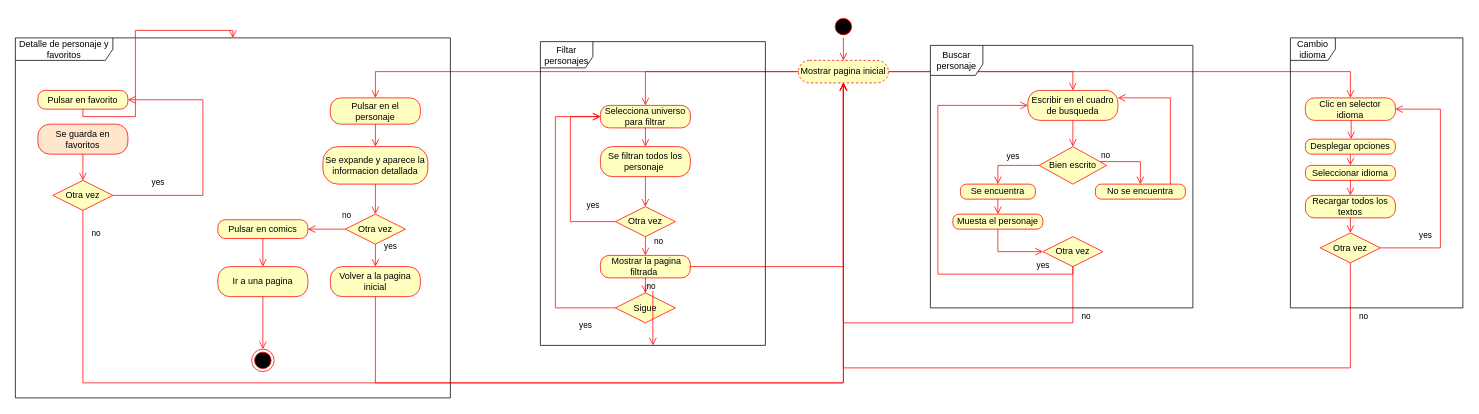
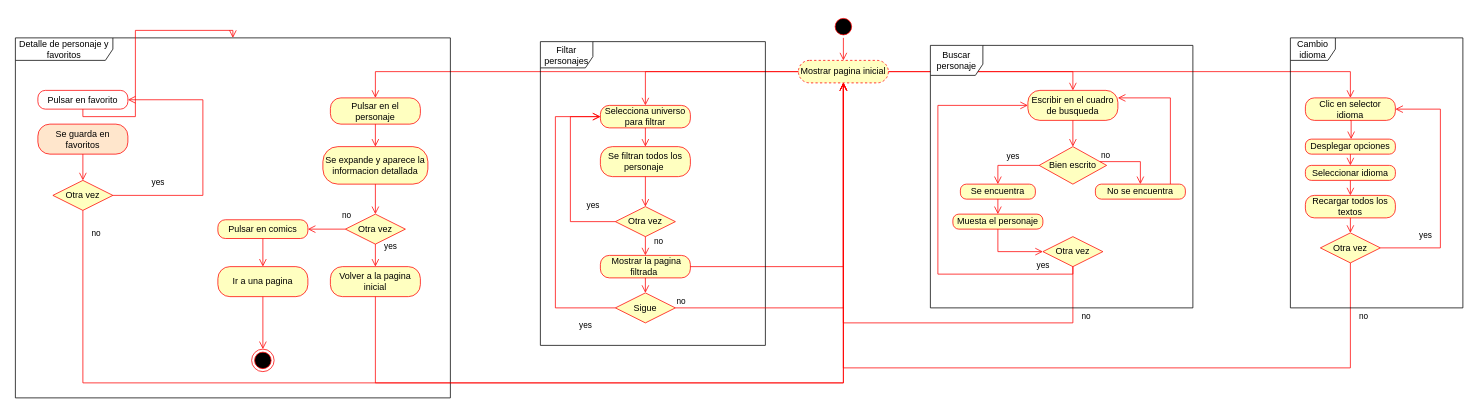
- <mxCell id="66" value="Pulsar en favorito" style="rounded=1;whiteSpace=wrap;html=1;arcSize=40;fontColor=#000000;fillColor=#ffffc0;strokeColor=#ff0000;" parent="1" vertex="1"><mxGeometry x="50" y="120" width="120" height="25" as="geometry" /></mxCell>
+ <mxCell id="66" value="Pulsar en favorito" style="rounded=1;whiteSpace=wrap;html=1;arcSize=40;fontColor=#000000;fillColor=#ffffff;strokeColor=#ff0000;" parent="1" vertex="1"><mxGeometry x="50" y="120" width="120" height="25" as="geometry" /></mxCell>
- <mxCell id="63" value="no" style="edgeStyle=orthogonalEdgeStyle;html=1;align=left;verticalAlign=bottom;endArrow=open;endSize=8;strokeColor=#ff0000;rounded=0;" parent="1" source="62" target="47" edge="1"><mxGeometry x="-1" relative="1" as="geometry"><mxPoint x="1000" y="410" as="targetPoint" /></mxGeometry></mxCell>
+ <mxCell id="63" value="no" style="edgeStyle=orthogonalEdgeStyle;html=1;align=left;verticalAlign=bottom;endArrow=open;endSize=8;strokeColor=#ff0000;rounded=0;" parent="1" source="62" target="4" edge="1"><mxGeometry x="-1" relative="1" as="geometry"><mxPoint x="1000" y="410" as="targetPoint" /></mxGeometry></mxCell>
